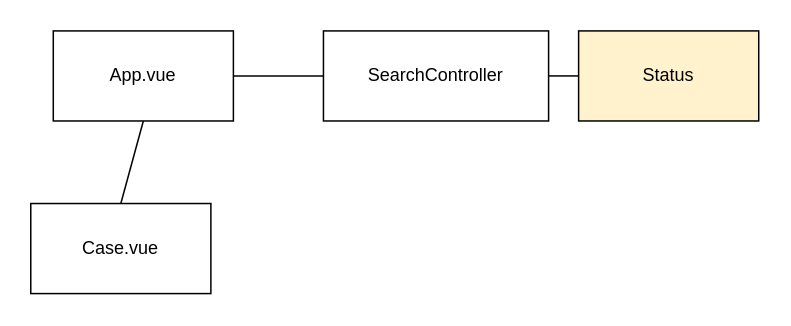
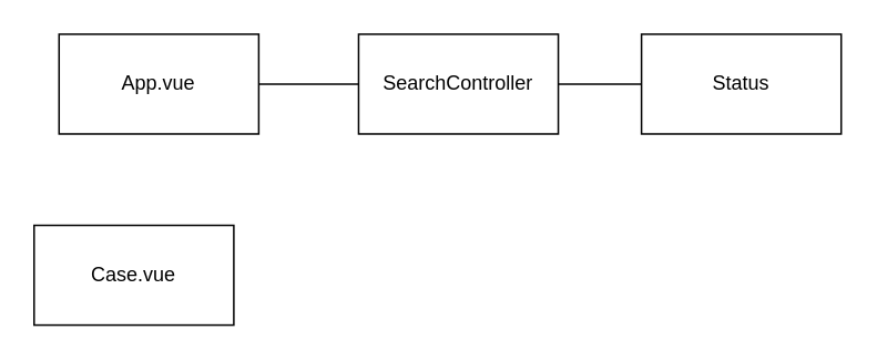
- <mxCell id="2" value="SearchController" style="rounded=0;whiteSpace=wrap;html=1;" vertex="1" parent="1"><mxGeometry x="215" y="20" width="150" height="60" as="geometry" /></mxCell>
+ <mxCell id="2" value="SearchController" style="rounded=0;whiteSpace=wrap;html=1;" vertex="1" parent="1"><mxGeometry x="215" y="20" width="120" height="60" as="geometry" /></mxCell>
- <mxCell id="4" value="Status" style="rounded=0;whiteSpace=wrap;html=1;fillColor=#fff2cc;" vertex="1" parent="1"><mxGeometry x="385" y="20" width="120" height="60" as="geometry" /></mxCell>
+ <mxCell id="4" value="Status" style="rounded=0;whiteSpace=wrap;html=1;" vertex="1" parent="1"><mxGeometry x="385" y="20" width="120" height="60" as="geometry" /></mxCell>
- <mxCell id="8" value="" style="endArrow=none;html=1;exitX=0.5;exitY=1;exitDx=0;exitDy=0;entryX=0.5;entryY=0;entryDx=0;entryDy=0;" edge="1" parent="1" source="3" target="5"><mxGeometry width="50" height="50" relative="1" as="geometry"><mxPoint x="175" y="70" as="sourcePoint" /><mxPoint x="235" y="70" as="targetPoint" /></mxGeometry></mxCell>
